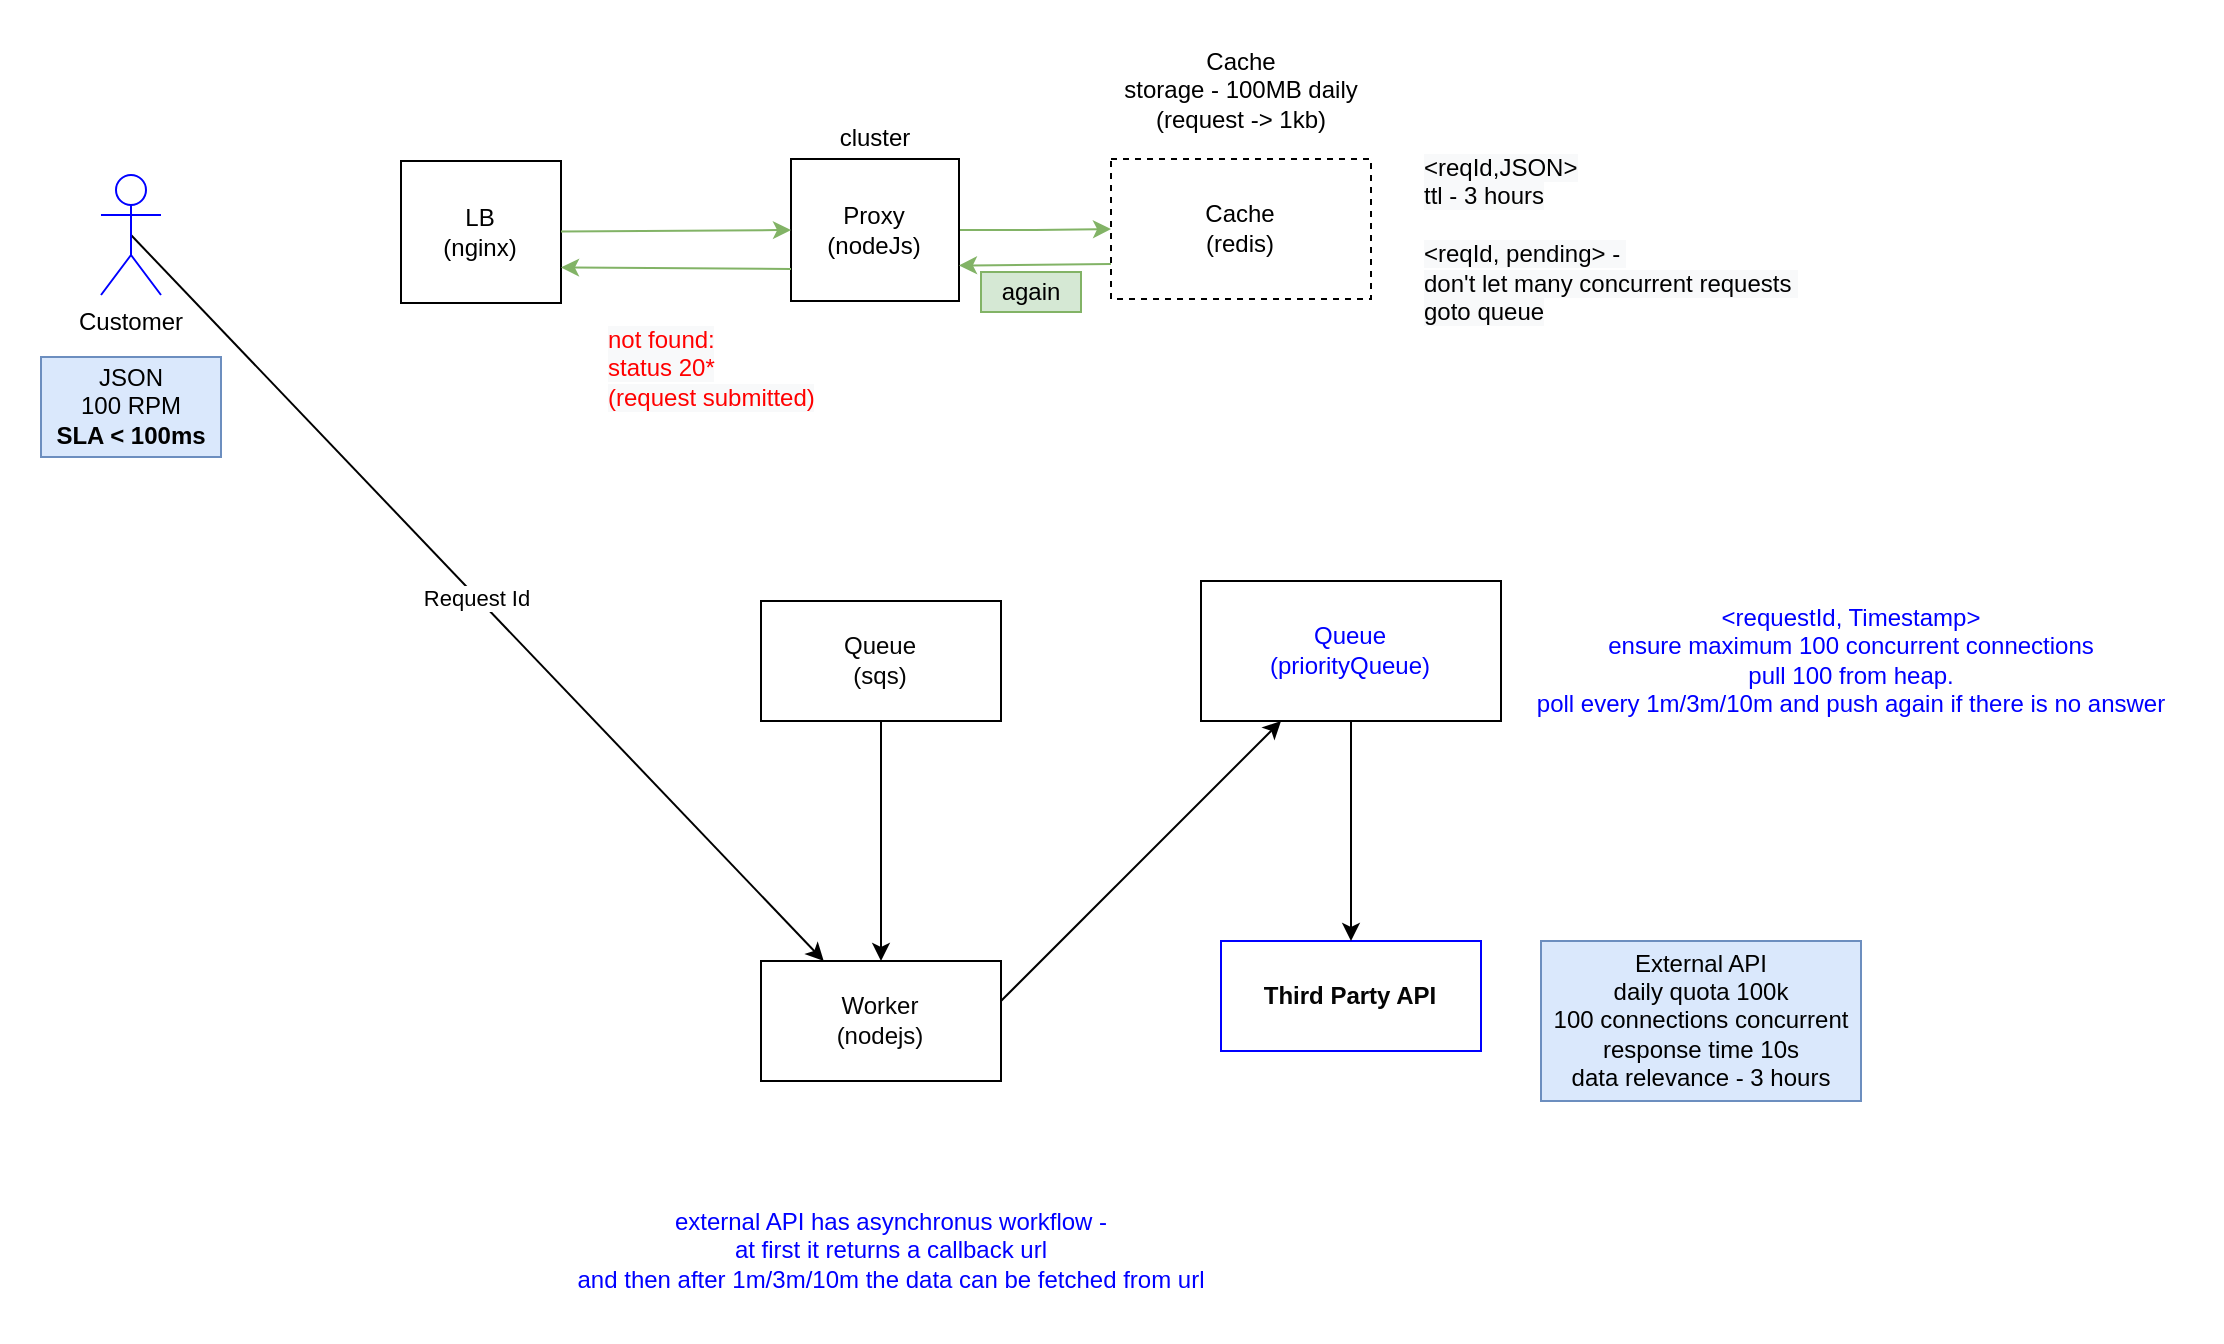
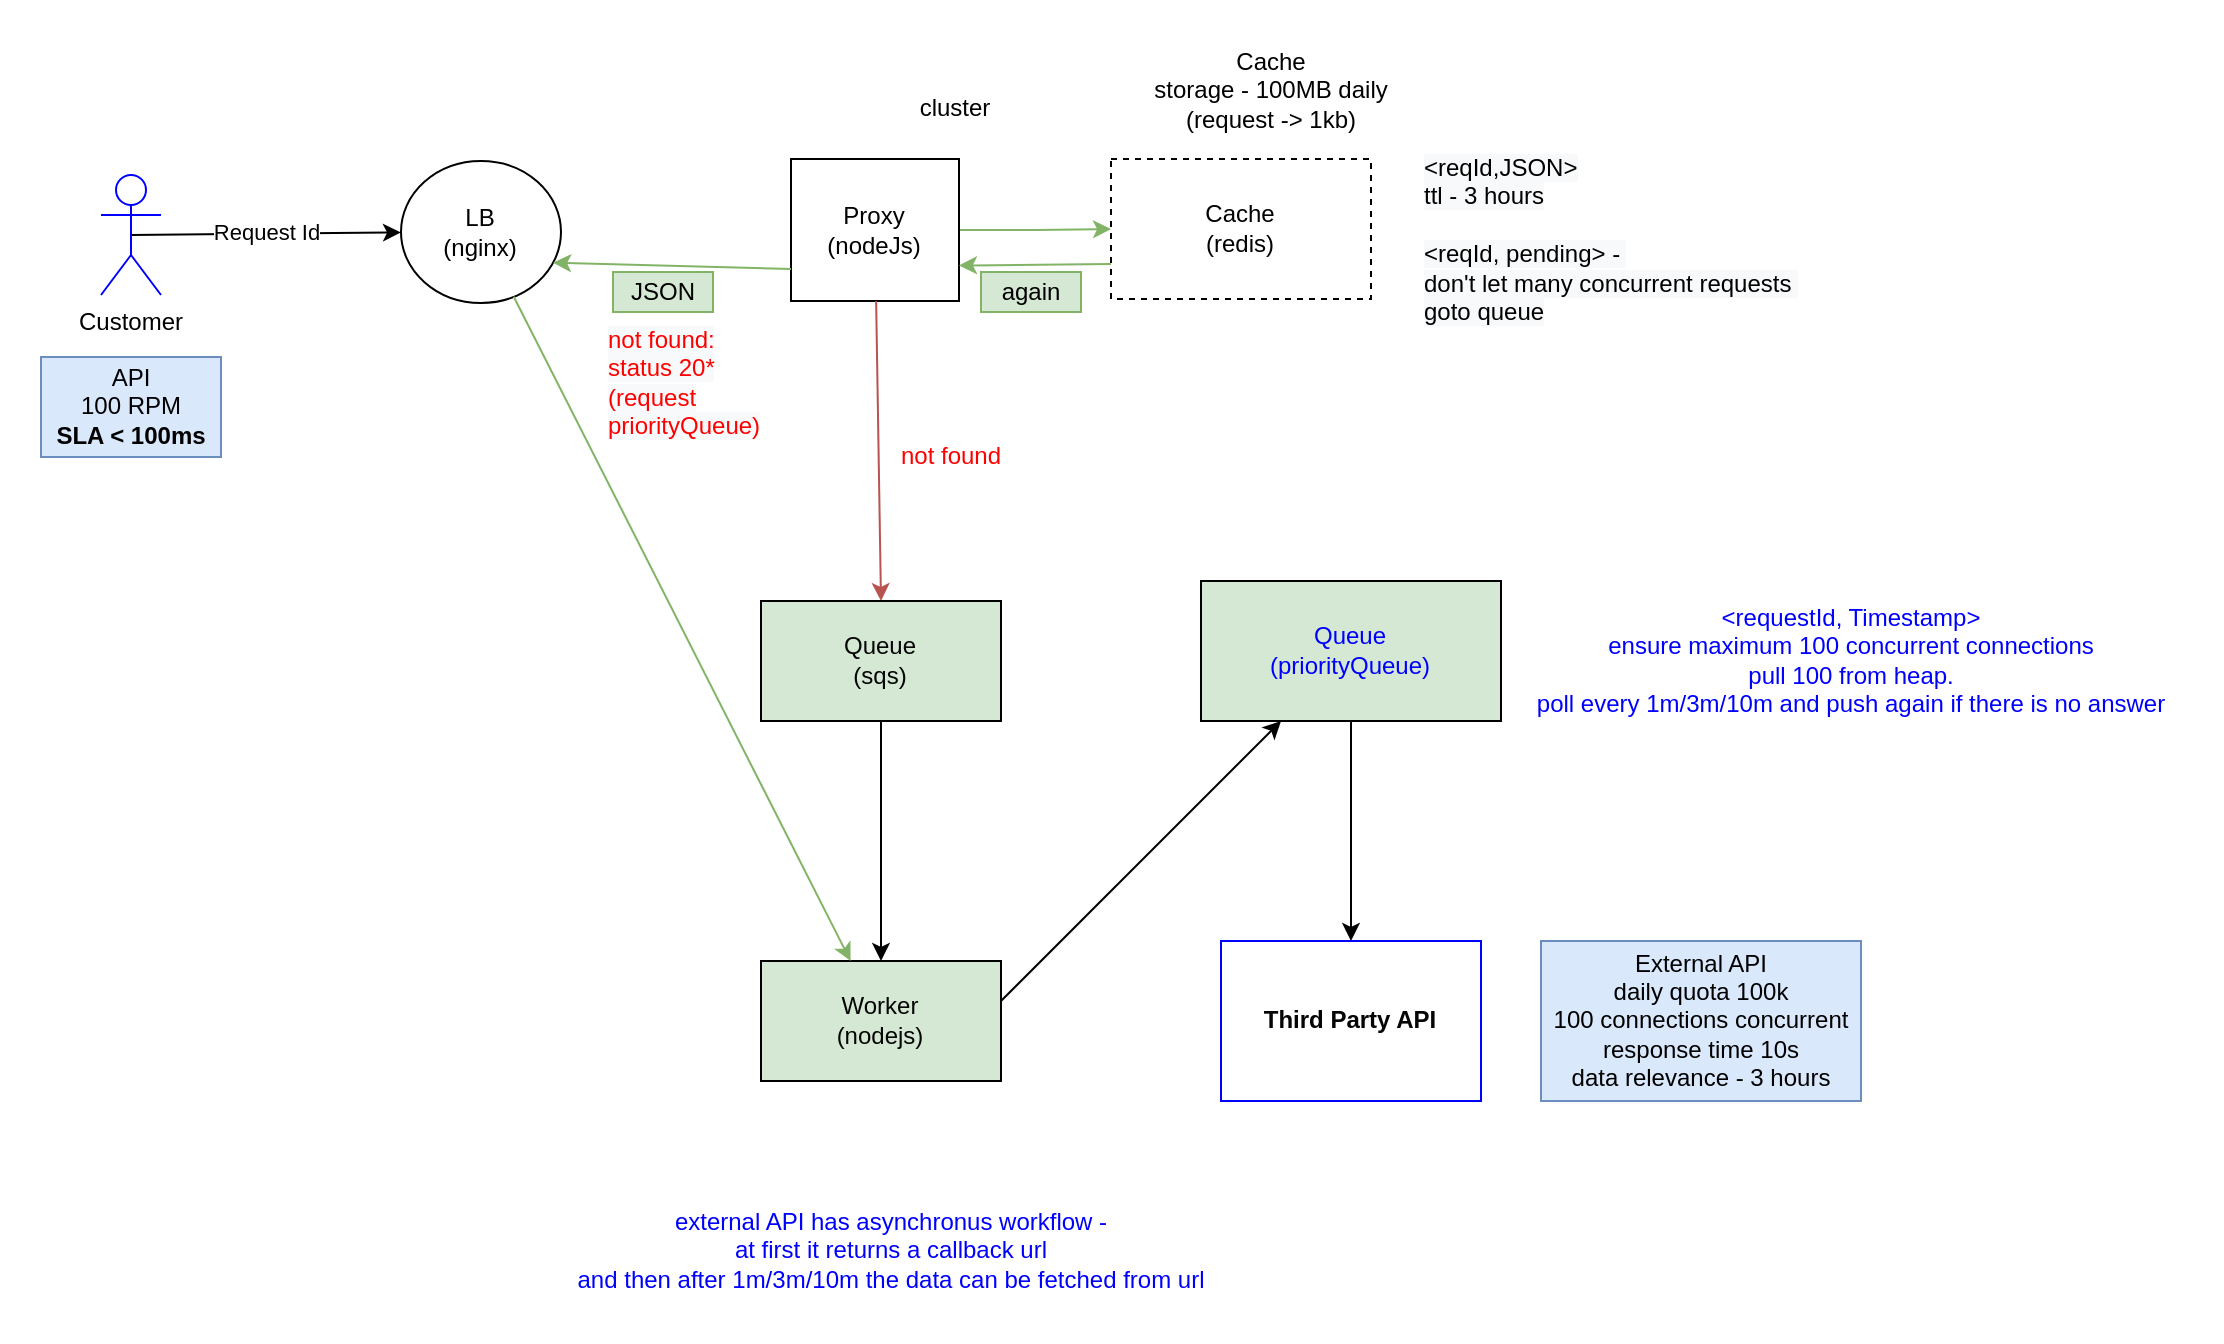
- <mxCell id="18" value="&lt;span style=&quot;color: rgb(0 , 0 , 0)&quot;&gt;Cache&lt;br&gt;storage - 100MB daily &lt;br&gt;(request -&amp;gt; 1kb)&lt;/span&gt;&lt;br style=&quot;color: rgb(0 , 0 , 0)&quot;&gt;" style="text;html=1;align=center;verticalAlign=middle;resizable=0;points=[];autosize=1;fontColor=#FF0000;" parent="1" vertex="1"><mxGeometry x="555" y="20" width="130" height="50" as="geometry" /></mxCell>
+ <mxCell id="18" value="&lt;span style=&quot;color: rgb(0 , 0 , 0)&quot;&gt;Cache&lt;br&gt;storage - 100MB daily &lt;br&gt;(request -&amp;gt; 1kb)&lt;/span&gt;&lt;br style=&quot;color: rgb(0 , 0 , 0)&quot;&gt;" style="text;html=1;align=center;verticalAlign=middle;resizable=0;points=[];autosize=1;fontColor=#FF0000;" parent="1" vertex="1"><mxGeometry x="570" y="20" width="130" height="50" as="geometry" /></mxCell>
- <mxCell id="9" value="cluster" style="text;html=1;align=center;verticalAlign=middle;resizable=0;points=[];autosize=1;" parent="1" vertex="1"><mxGeometry x="412" y="59" width="50" height="20" as="geometry" /></mxCell>
+ <mxCell id="9" value="cluster" style="text;html=1;align=center;verticalAlign=middle;resizable=0;points=[];autosize=1;" parent="1" vertex="1"><mxGeometry x="452" y="44" width="50" height="20" as="geometry" /></mxCell>
- <mxCell id="25" value="" style="endArrow=classic;html=1;entryX=0;entryY=0.5;entryDx=0;entryDy=0;fillColor=#d5e8d4;strokeColor=#82b366;" edge="1" parent="1" source="5" target="7"><mxGeometry width="50" height="50" relative="1" as="geometry"><mxPoint x="170" y="510" as="sourcePoint" /><mxPoint x="420" y="510" as="targetPoint" /></mxGeometry></mxCell>
+ <mxCell id="25" value="" style="endArrow=classic;html=1;fillColor=#d5e8d4;strokeColor=#82b366;" edge="1" parent="1" source="5" target="15"><mxGeometry width="50" height="50" relative="1" as="geometry"><mxPoint x="170" y="510" as="sourcePoint" /><mxPoint x="420" y="510" as="targetPoint" /></mxGeometry></mxCell>
- <mxCell id="5" value="LB&lt;br&gt;(nginx)" style="rounded=0;whiteSpace=wrap;html=1;" parent="1" vertex="1"><mxGeometry x="200" y="80" width="80" height="71" as="geometry" /></mxCell>
+ <mxCell id="5" value="LB&lt;br&gt;(nginx)" style="ellipse;whiteSpace=wrap;html=1;" parent="1" vertex="1"><mxGeometry x="200" y="80" width="80" height="71" as="geometry" /></mxCell>
+ <mxCell id="29" value="JSON" style="text;html=1;align=center;verticalAlign=middle;resizable=0;points=[];autosize=1;fillColor=#d5e8d4;strokeColor=#82b366;" vertex="1" parent="1"><mxGeometry x="306" y="135.5" width="50" height="20" as="geometry" /></mxCell>
- <mxCell id="28" value="&lt;span style=&quot;font-family: &amp;#34;helvetica&amp;#34; ; font-size: 12px ; font-style: normal ; font-weight: 400 ; letter-spacing: normal ; text-align: center ; text-indent: 0px ; text-transform: none ; word-spacing: 0px ; background-color: rgb(248 , 249 , 250) ; float: none ; display: inline&quot;&gt;not found: &lt;br&gt;status 20* &lt;br&gt;(request submitted)&lt;/span&gt;" style="text;whiteSpace=wrap;html=1;fontColor=#FF0000;" vertex="1" parent="1"><mxGeometry x="302" y="155.5" width="110" height="62" as="geometry" /></mxCell>
+ <mxCell id="28" value="&lt;span style=&quot;font-family: &amp;#34;helvetica&amp;#34; ; font-size: 12px ; font-style: normal ; font-weight: 400 ; letter-spacing: normal ; text-align: center ; text-indent: 0px ; text-transform: none ; word-spacing: 0px ; background-color: rgb(248 , 249 , 250) ; float: none ; display: inline&quot;&gt;not found: &lt;br&gt;status 20* &lt;br&gt;(request priorityQueue)&lt;/span&gt;" style="text;whiteSpace=wrap;html=1;fontColor=#FF0000;" vertex="1" parent="1"><mxGeometry x="302" y="155.5" width="110" height="62" as="geometry" /></mxCell>
- <mxCell id="3" value="JSON&lt;br&gt;100 RPM&lt;br&gt;&lt;b&gt;SLA &amp;lt; 100ms&lt;/b&gt;" style="text;html=1;align=center;verticalAlign=middle;resizable=0;points=[];autosize=1;fillColor=#dae8fc;strokeColor=#6c8ebf;" parent="1" vertex="1"><mxGeometry x="20" y="178" width="90" height="50" as="geometry" /></mxCell>
+ <mxCell id="3" value="API&lt;br&gt;100 RPM&lt;br&gt;&lt;b&gt;SLA &amp;lt; 100ms&lt;/b&gt;" style="text;html=1;align=center;verticalAlign=middle;resizable=0;points=[];autosize=1;fillColor=#dae8fc;strokeColor=#6c8ebf;" parent="1" vertex="1"><mxGeometry x="20" y="178" width="90" height="50" as="geometry" /></mxCell>
+ <mxCell id="11" value="" style="endArrow=classic;html=1;fontColor=#198019;fillColor=#f8cecc;strokeColor=#b85450;entryX=0.5;entryY=0;entryDx=0;entryDy=0;" parent="1" edge="1" target="13" source="7"><mxGeometry width="50" height="50" relative="1" as="geometry"><mxPoint x="426" y="158" as="sourcePoint" /><mxPoint x="435" y="300" as="targetPoint" /></mxGeometry></mxCell>
+ <mxCell id="12" value="not found" style="text;html=1;align=center;verticalAlign=middle;resizable=0;points=[];autosize=1;fontColor=#FF0000;" parent="1" vertex="1"><mxGeometry x="440" y="217.5" width="70" height="20" as="geometry" /></mxCell>
- <mxCell id="4" value="Request Id" style="endArrow=classic;html=1;exitX=0.5;exitY=0.5;exitDx=0;exitDy=0;exitPerimeter=0;" parent="1" target="15" edge="1" source="24"><mxGeometry width="50" height="50" relative="1" as="geometry"><mxPoint x="100" y="123" as="sourcePoint" /><mxPoint x="75" y="120" as="targetPoint" /></mxGeometry></mxCell>
+ <mxCell id="4" value="Request Id" style="endArrow=classic;html=1;exitX=0.5;exitY=0.5;exitDx=0;exitDy=0;exitPerimeter=0;" parent="1" target="5" edge="1" source="24"><mxGeometry width="50" height="50" relative="1" as="geometry"><mxPoint x="100" y="123" as="sourcePoint" /><mxPoint x="75" y="120" as="targetPoint" /></mxGeometry></mxCell>
- <mxCell id="21" value="Queue&lt;br&gt;(priorityQueue)&lt;br&gt;" style="rounded=0;whiteSpace=wrap;html=1;fontColor=#0000FF;" parent="1" vertex="1"><mxGeometry x="600" y="290" width="150" height="70" as="geometry" /></mxCell>
+ <mxCell id="21" value="Queue&lt;br&gt;(priorityQueue)&lt;br&gt;" style="rounded=0;whiteSpace=wrap;html=1;fontColor=#0000FF;fillColor=#d5e8d4;" parent="1" vertex="1"><mxGeometry x="600" y="290" width="150" height="70" as="geometry" /></mxCell>
- <mxCell id="13" value="&lt;font color=&quot;#050505&quot;&gt;Queue&lt;br&gt;(sqs)&lt;/font&gt;" style="rounded=0;whiteSpace=wrap;html=1;fontColor=#FF0000;" parent="1" vertex="1"><mxGeometry x="380" y="300" width="120" height="60" as="geometry" /></mxCell>
+ <mxCell id="13" value="&lt;font color=&quot;#050505&quot;&gt;Queue&lt;br&gt;(sqs)&lt;/font&gt;" style="rounded=0;whiteSpace=wrap;html=1;fontColor=#FF0000;fillColor=#d5e8d4;" parent="1" vertex="1"><mxGeometry x="380" y="300" width="120" height="60" as="geometry" /></mxCell>
- <mxCell id="16" value="&lt;font color=&quot;#050505&quot;&gt;Third Party API&lt;/font&gt;" style="rounded=0;whiteSpace=wrap;html=1;fontColor=#FF0000;strokeColor=#0000FF;fontStyle=1" parent="1" vertex="1"><mxGeometry x="610" y="470" width="130" height="55" as="geometry" /></mxCell>
+ <mxCell id="16" value="&lt;font color=&quot;#050505&quot;&gt;Third Party API&lt;/font&gt;" style="rounded=0;whiteSpace=wrap;html=1;fontColor=#FF0000;strokeColor=#0000FF;fontStyle=1" parent="1" vertex="1"><mxGeometry x="610" y="470" width="130" height="80" as="geometry" /></mxCell>
- <mxCell id="15" value="&lt;font color=&quot;#050505&quot;&gt;Worker &lt;br&gt;(nodejs)&lt;/font&gt;" style="rounded=0;whiteSpace=wrap;html=1;fontColor=#FF0000;" parent="1" vertex="1"><mxGeometry x="380" y="480" width="120" height="60" as="geometry" /></mxCell>
+ <mxCell id="15" value="&lt;font color=&quot;#050505&quot;&gt;Worker &lt;br&gt;(nodejs)&lt;/font&gt;" style="rounded=0;whiteSpace=wrap;html=1;fontColor=#FF0000;fillColor=#d5e8d4;" parent="1" vertex="1"><mxGeometry x="380" y="480" width="120" height="60" as="geometry" /></mxCell>
